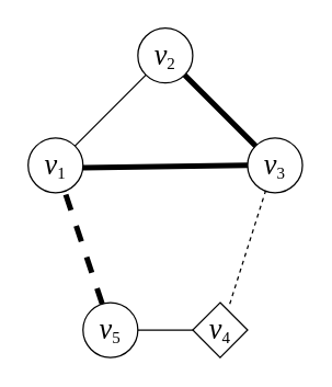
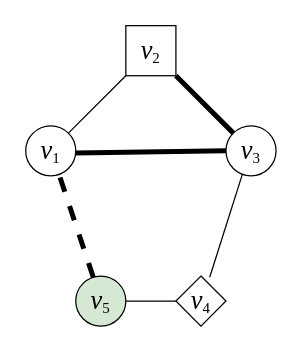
- <mxCell id="3" value="&lt;font face=&quot;cm&quot; size=&quot;1&quot;&gt;&lt;span style=&quot;font-style: italic ; font-size: 21px&quot;&gt;v&lt;/span&gt;&lt;sub&gt;&lt;font style=&quot;font-size: 12px&quot;&gt;2&lt;/font&gt;&lt;/sub&gt;&lt;/font&gt;" style="ellipse;whiteSpace=wrap;html=1;aspect=fixed;" parent="1" vertex="1"><mxGeometry x="100" y="20" width="40" height="40" as="geometry" /></mxCell>
+ <mxCell id="3" value="&lt;font face=&quot;cm&quot; size=&quot;1&quot;&gt;&lt;span style=&quot;font-style: italic ; font-size: 21px&quot;&gt;v&lt;/span&gt;&lt;sub&gt;&lt;font style=&quot;font-size: 12px&quot;&gt;2&lt;/font&gt;&lt;/sub&gt;&lt;/font&gt;" style="whiteSpace=wrap;html=1;aspect=fixed;rounded=0;" parent="1" vertex="1"><mxGeometry x="100" y="20" width="40" height="40" as="geometry" /></mxCell>
- <mxCell id="8" value="" style="endArrow=none;html=1;entryX=0.325;entryY=0.975;entryDx=0;entryDy=0;entryPerimeter=0;exitX=0.675;exitY=0.025;exitDx=0;exitDy=0;exitPerimeter=0;dashed=1;" parent="1" source="6" target="4" edge="1"><mxGeometry width="50" height="50" relative="1" as="geometry"><mxPoint x="168" y="220" as="sourcePoint" /><mxPoint x="219.998" y="168.282" as="targetPoint" /></mxGeometry></mxCell>
+ <mxCell id="8" value="" style="endArrow=none;html=1;entryX=0.325;entryY=0.975;entryDx=0;entryDy=0;entryPerimeter=0;exitX=0.675;exitY=0.025;exitDx=0;exitDy=0;exitPerimeter=0;" parent="1" source="6" target="4" edge="1"><mxGeometry width="50" height="50" relative="1" as="geometry"><mxPoint x="168" y="220" as="sourcePoint" /><mxPoint x="219.998" y="168.282" as="targetPoint" /></mxGeometry></mxCell>
- <mxCell id="5" value="&lt;font face=&quot;cm&quot; size=&quot;1&quot;&gt;&lt;span style=&quot;font-style: italic ; font-size: 21px&quot;&gt;v&lt;/span&gt;&lt;sub&gt;&lt;font style=&quot;font-size: 12px&quot;&gt;5&lt;/font&gt;&lt;/sub&gt;&lt;/font&gt;" style="ellipse;whiteSpace=wrap;html=1;aspect=fixed;" parent="1" vertex="1"><mxGeometry x="60" y="220" width="40" height="40" as="geometry" /></mxCell>
+ <mxCell id="5" value="&lt;font face=&quot;cm&quot; size=&quot;1&quot;&gt;&lt;span style=&quot;font-style: italic ; font-size: 21px&quot;&gt;v&lt;/span&gt;&lt;sub&gt;&lt;font style=&quot;font-size: 12px&quot;&gt;5&lt;/font&gt;&lt;/sub&gt;&lt;/font&gt;" style="ellipse;whiteSpace=wrap;html=1;aspect=fixed;fillColor=#d5e8d4;" parent="1" vertex="1"><mxGeometry x="60" y="220" width="40" height="40" as="geometry" /></mxCell>
